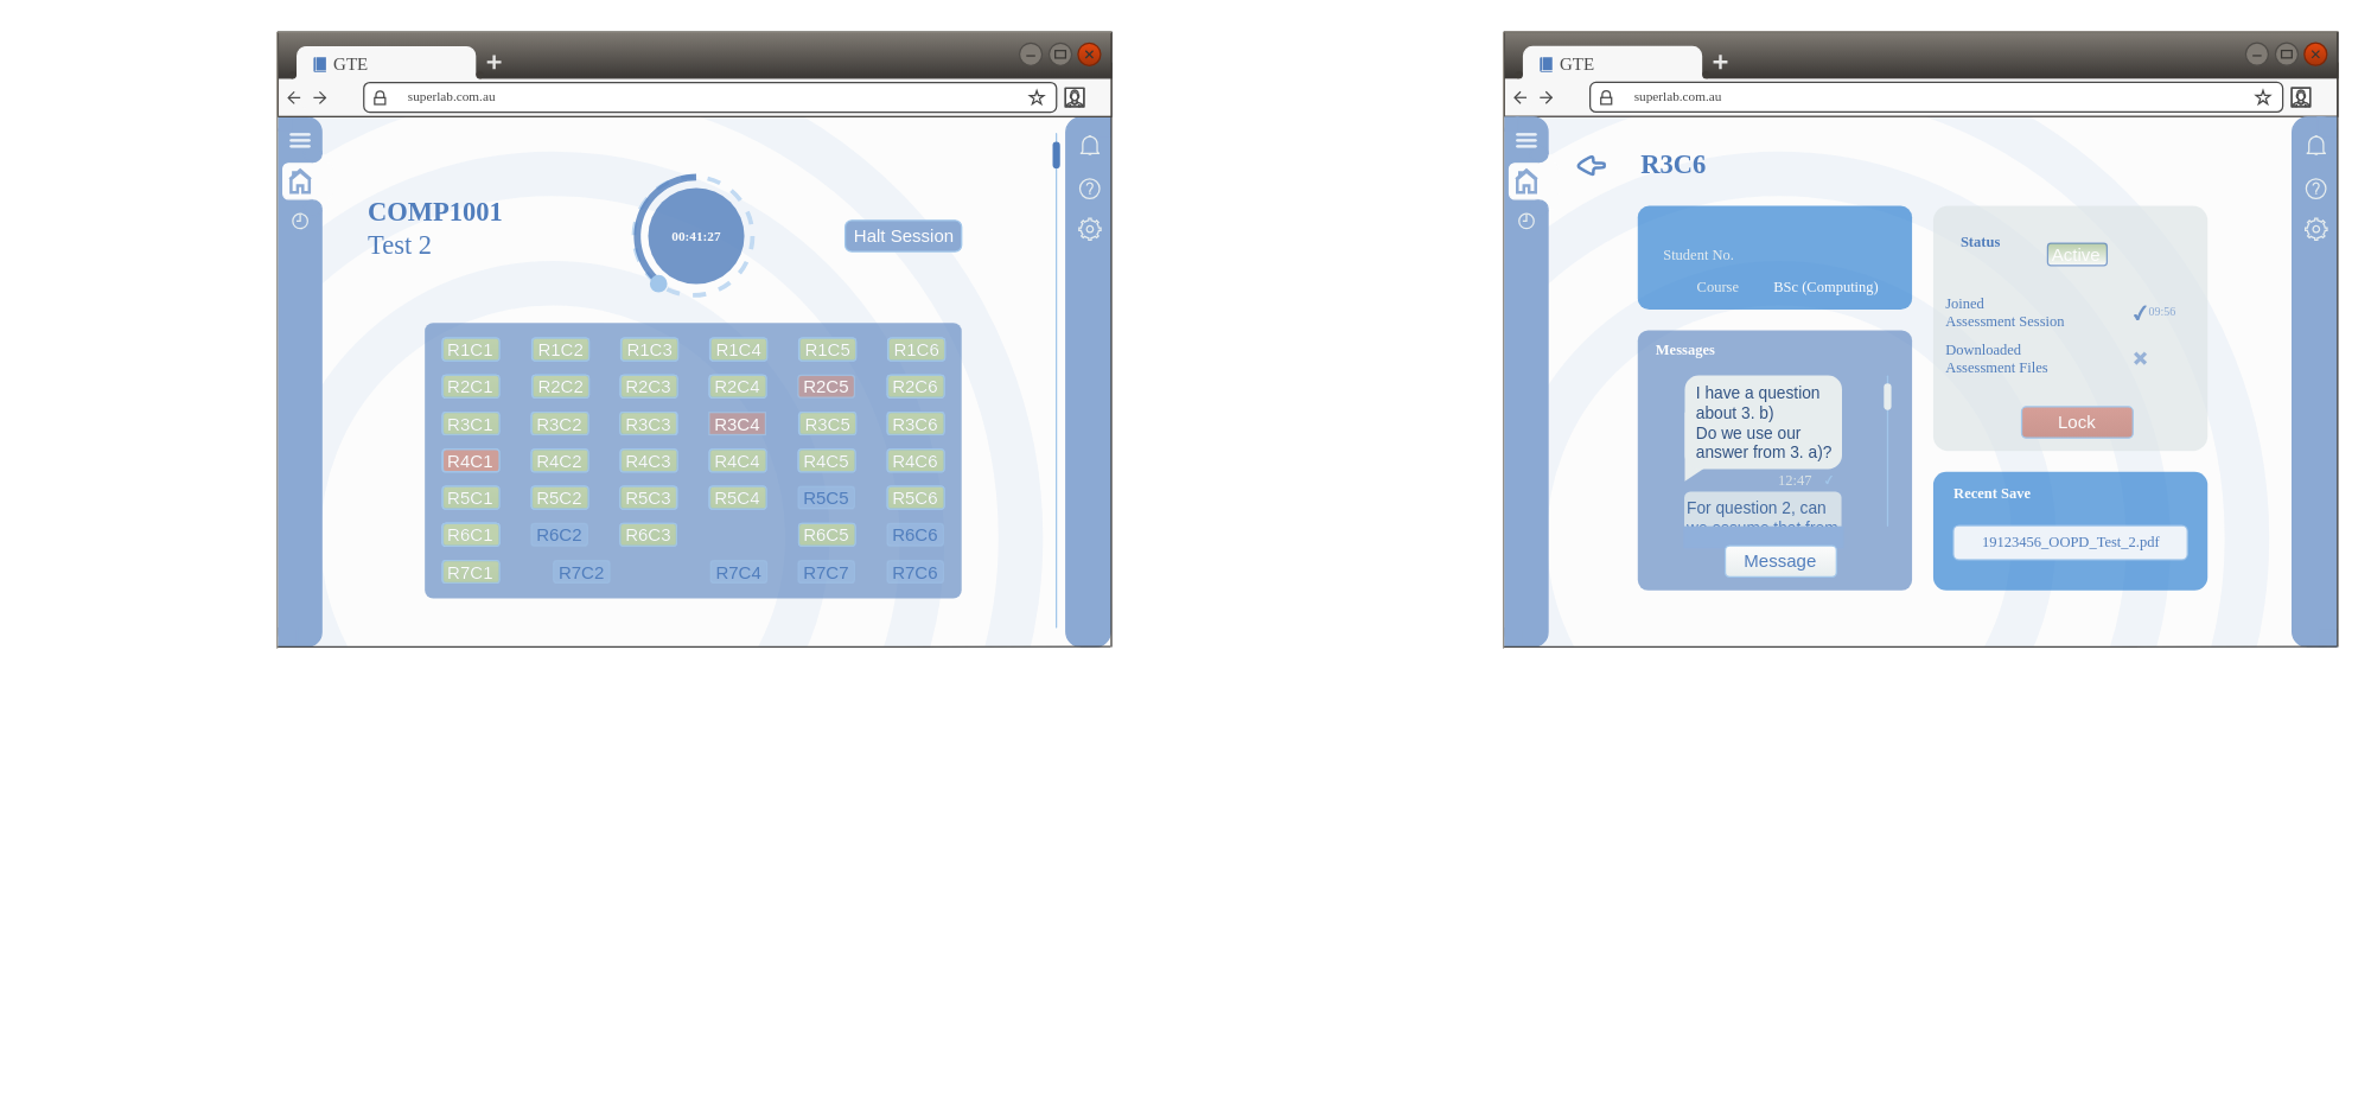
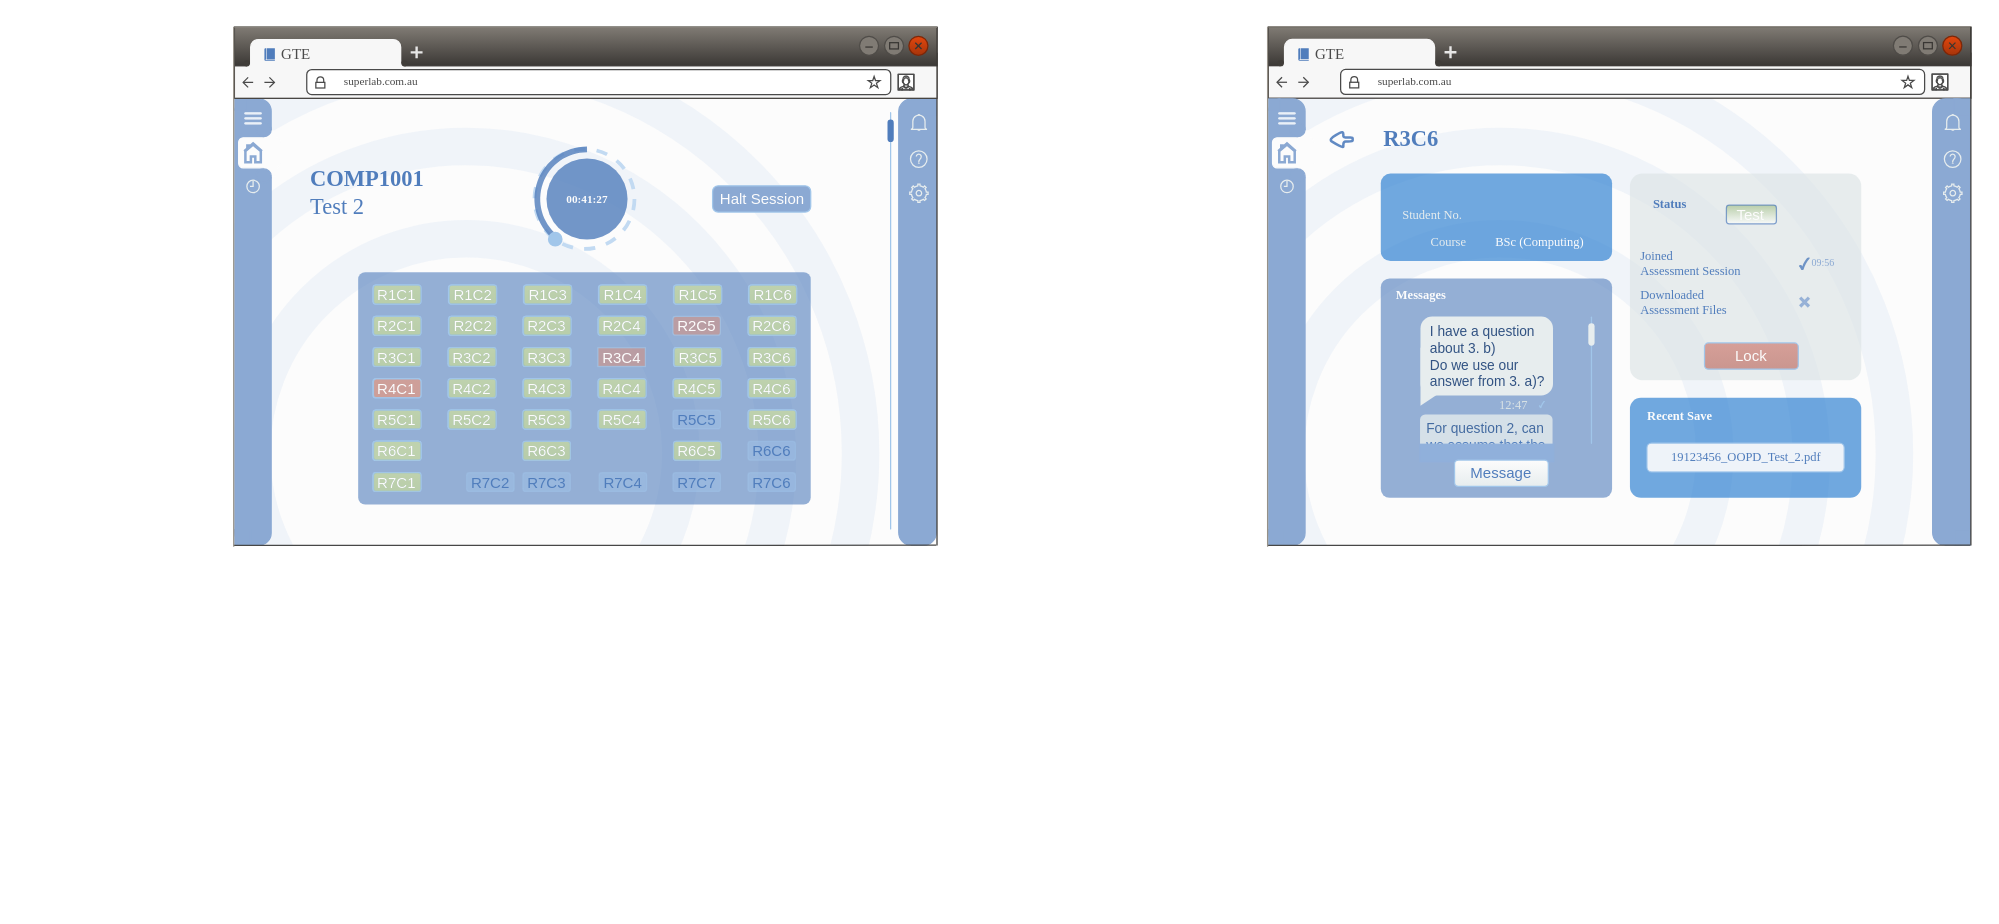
- <mxCell id="154" value="&lt;font color=&quot;#fcfcfc&quot;&gt;Active&lt;/font&gt;" style="rounded=1;whiteSpace=wrap;html=1;fontSize=12;fillColor=#A5C18D;spacingTop=1;spacingLeft=0;fontColor=#507DBC;strokeColor=#507DBC;gradientColor=#ffffff;gradientDirection=south;opacity=70;" vertex="1" parent="141"><mxGeometry x="496.45" y="116.91" width="40" height="15" as="geometry" /></mxCell>
+ <mxCell id="154" value="&lt;font color=&quot;#fcfcfc&quot;&gt;Test&lt;/font&gt;" style="rounded=1;whiteSpace=wrap;html=1;fontSize=12;fillColor=#A5C18D;spacingTop=1;spacingLeft=0;fontColor=#507DBC;strokeColor=#507DBC;gradientColor=#ffffff;gradientDirection=south;opacity=70;" vertex="1" parent="141"><mxGeometry x="496.45" y="116.91" width="40" height="15" as="geometry" /></mxCell>
- <mxCell id="171" value="&lt;div style=&quot;text-align: left; font-size: 11px;&quot;&gt;&lt;font color=&quot;#446ba1&quot;&gt;For question 2, can&lt;/font&gt;&lt;/div&gt;&lt;div style=&quot;text-align: left; font-size: 11px;&quot;&gt;we assume that from&lt;/div&gt;" style="text;html=1;align=center;verticalAlign=middle;resizable=0;points=[];autosize=1;strokeColor=none;fillColor=none;fontColor=#507DBC;" vertex="1" parent="141"><mxGeometry x="251.89" y="286.75" width="105" height="32" as="geometry" /></mxCell>
+ <mxCell id="171" value="&lt;div style=&quot;text-align: left; font-size: 11px;&quot;&gt;&lt;font color=&quot;#446ba1&quot;&gt;For question 2, can&lt;/font&gt;&lt;/div&gt;&lt;div style=&quot;text-align: left; font-size: 11px;&quot;&gt;we assume that the&lt;/div&gt;" style="text;html=1;align=center;verticalAlign=middle;resizable=0;points=[];autosize=1;strokeColor=none;fillColor=none;fontColor=#507DBC;" vertex="1" parent="141"><mxGeometry x="251.89" y="286.75" width="105" height="32" as="geometry" /></mxCell>
- <mxCell id="86" value="R6C2" style="rounded=1;whiteSpace=wrap;html=1;fontSize=12;fillColor=#A1C6EA;spacingTop=1;spacingLeft=0;fontColor=#507DBC;strokeColor=#A1C6EA;gradientColor=none;opacity=40;" vertex="1" parent="2"><mxGeometry x="300.76" y="306.0" width="38" height="15" as="geometry" /></mxCell>
+ <mxCell id="26" value="R7C3" style="rounded=1;whiteSpace=wrap;html=1;fontSize=12;fillColor=#A1C6EA;spacingTop=1;spacingLeft=0;fontColor=#507DBC;strokeColor=#A1C6EA;gradientColor=none;gradientDirection=south;opacity=40;" vertex="1" parent="2"><mxGeometry x="360.76" y="331.0" width="38" height="15" as="geometry" /></mxCell>
